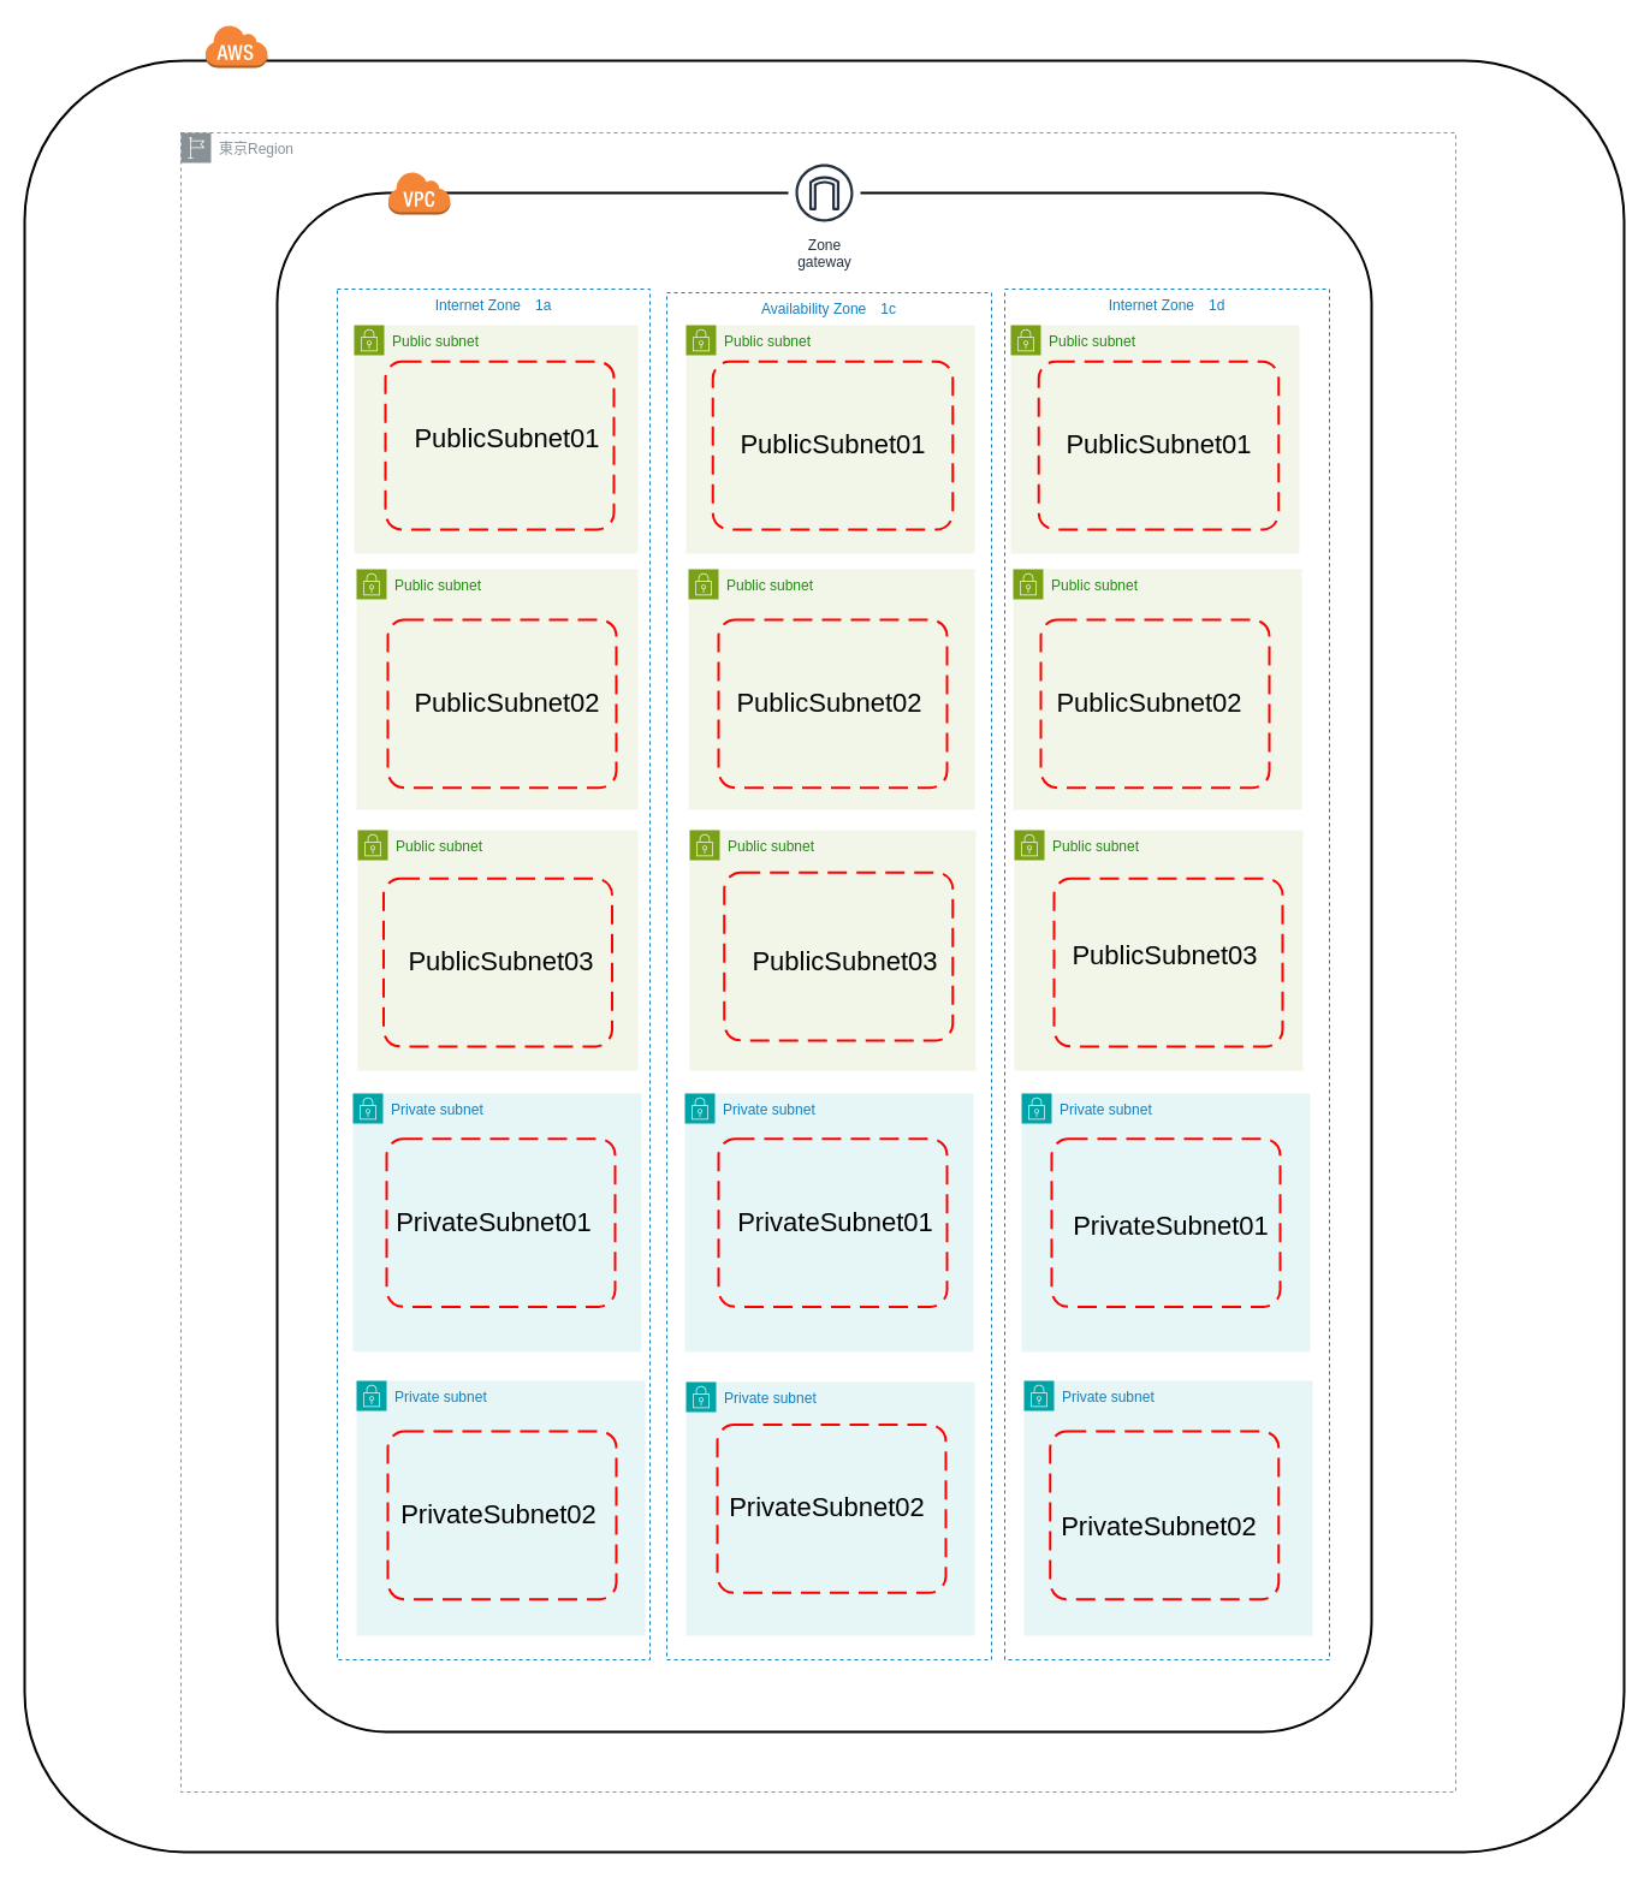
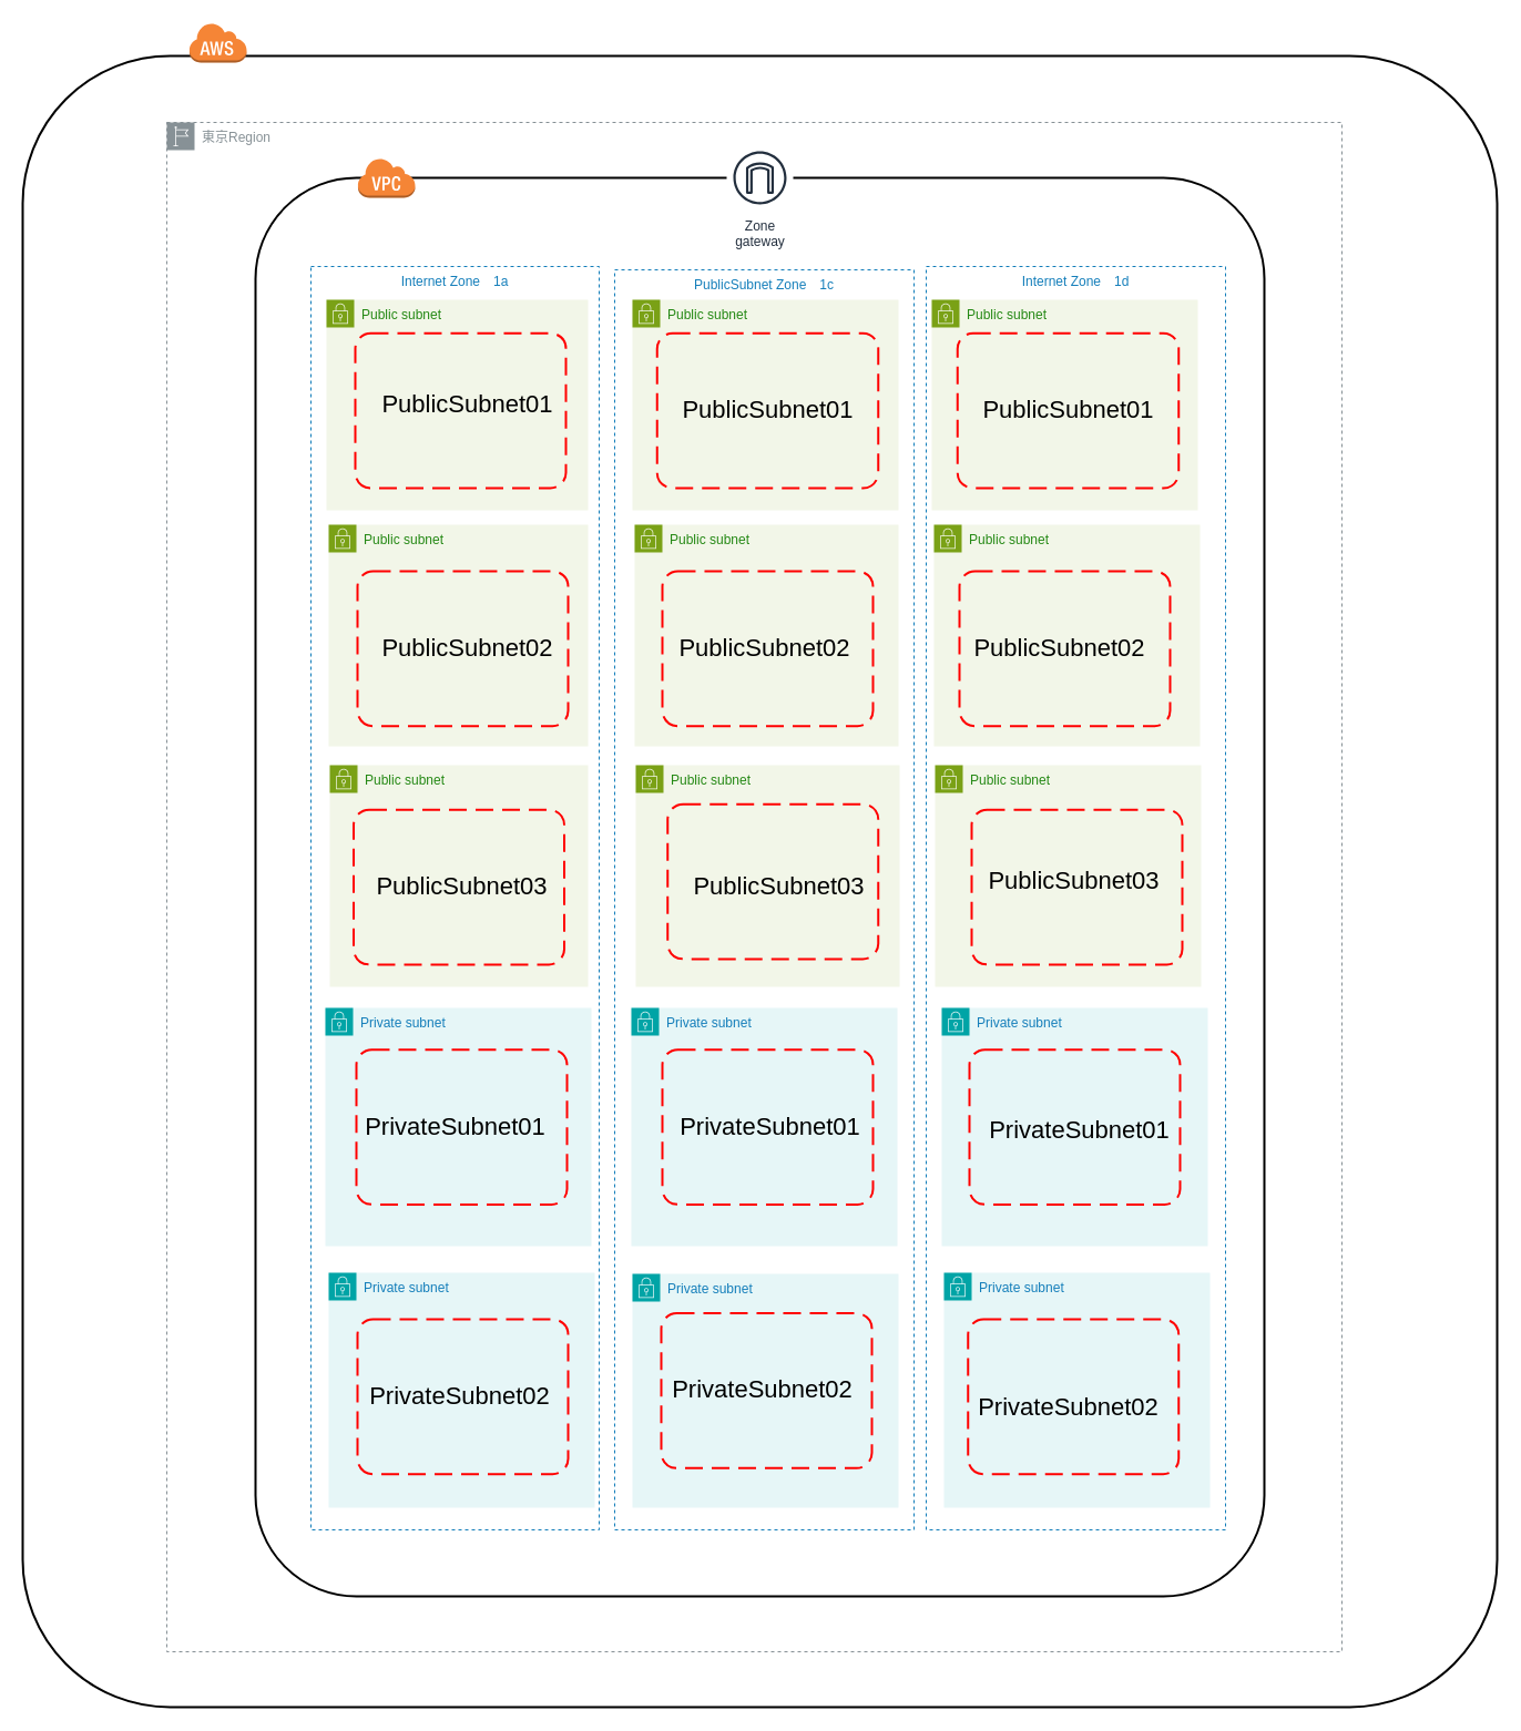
- <mxCell id="7" value="Availability Zone　1c" style="fillColor=none;strokeColor=#147EBA;dashed=1;verticalAlign=top;fontStyle=0;fontColor=#147EBA;whiteSpace=wrap;html=1;" parent="1" vertex="1"><mxGeometry x="554" y="243" width="270" height="1137" as="geometry" /></mxCell>
+ <mxCell id="7" value="PublicSubnet Zone　1c" style="fillColor=none;strokeColor=#147EBA;dashed=1;verticalAlign=top;fontStyle=0;fontColor=#147EBA;whiteSpace=wrap;html=1;" parent="1" vertex="1"><mxGeometry x="554" y="243" width="270" height="1137" as="geometry" /></mxCell>
